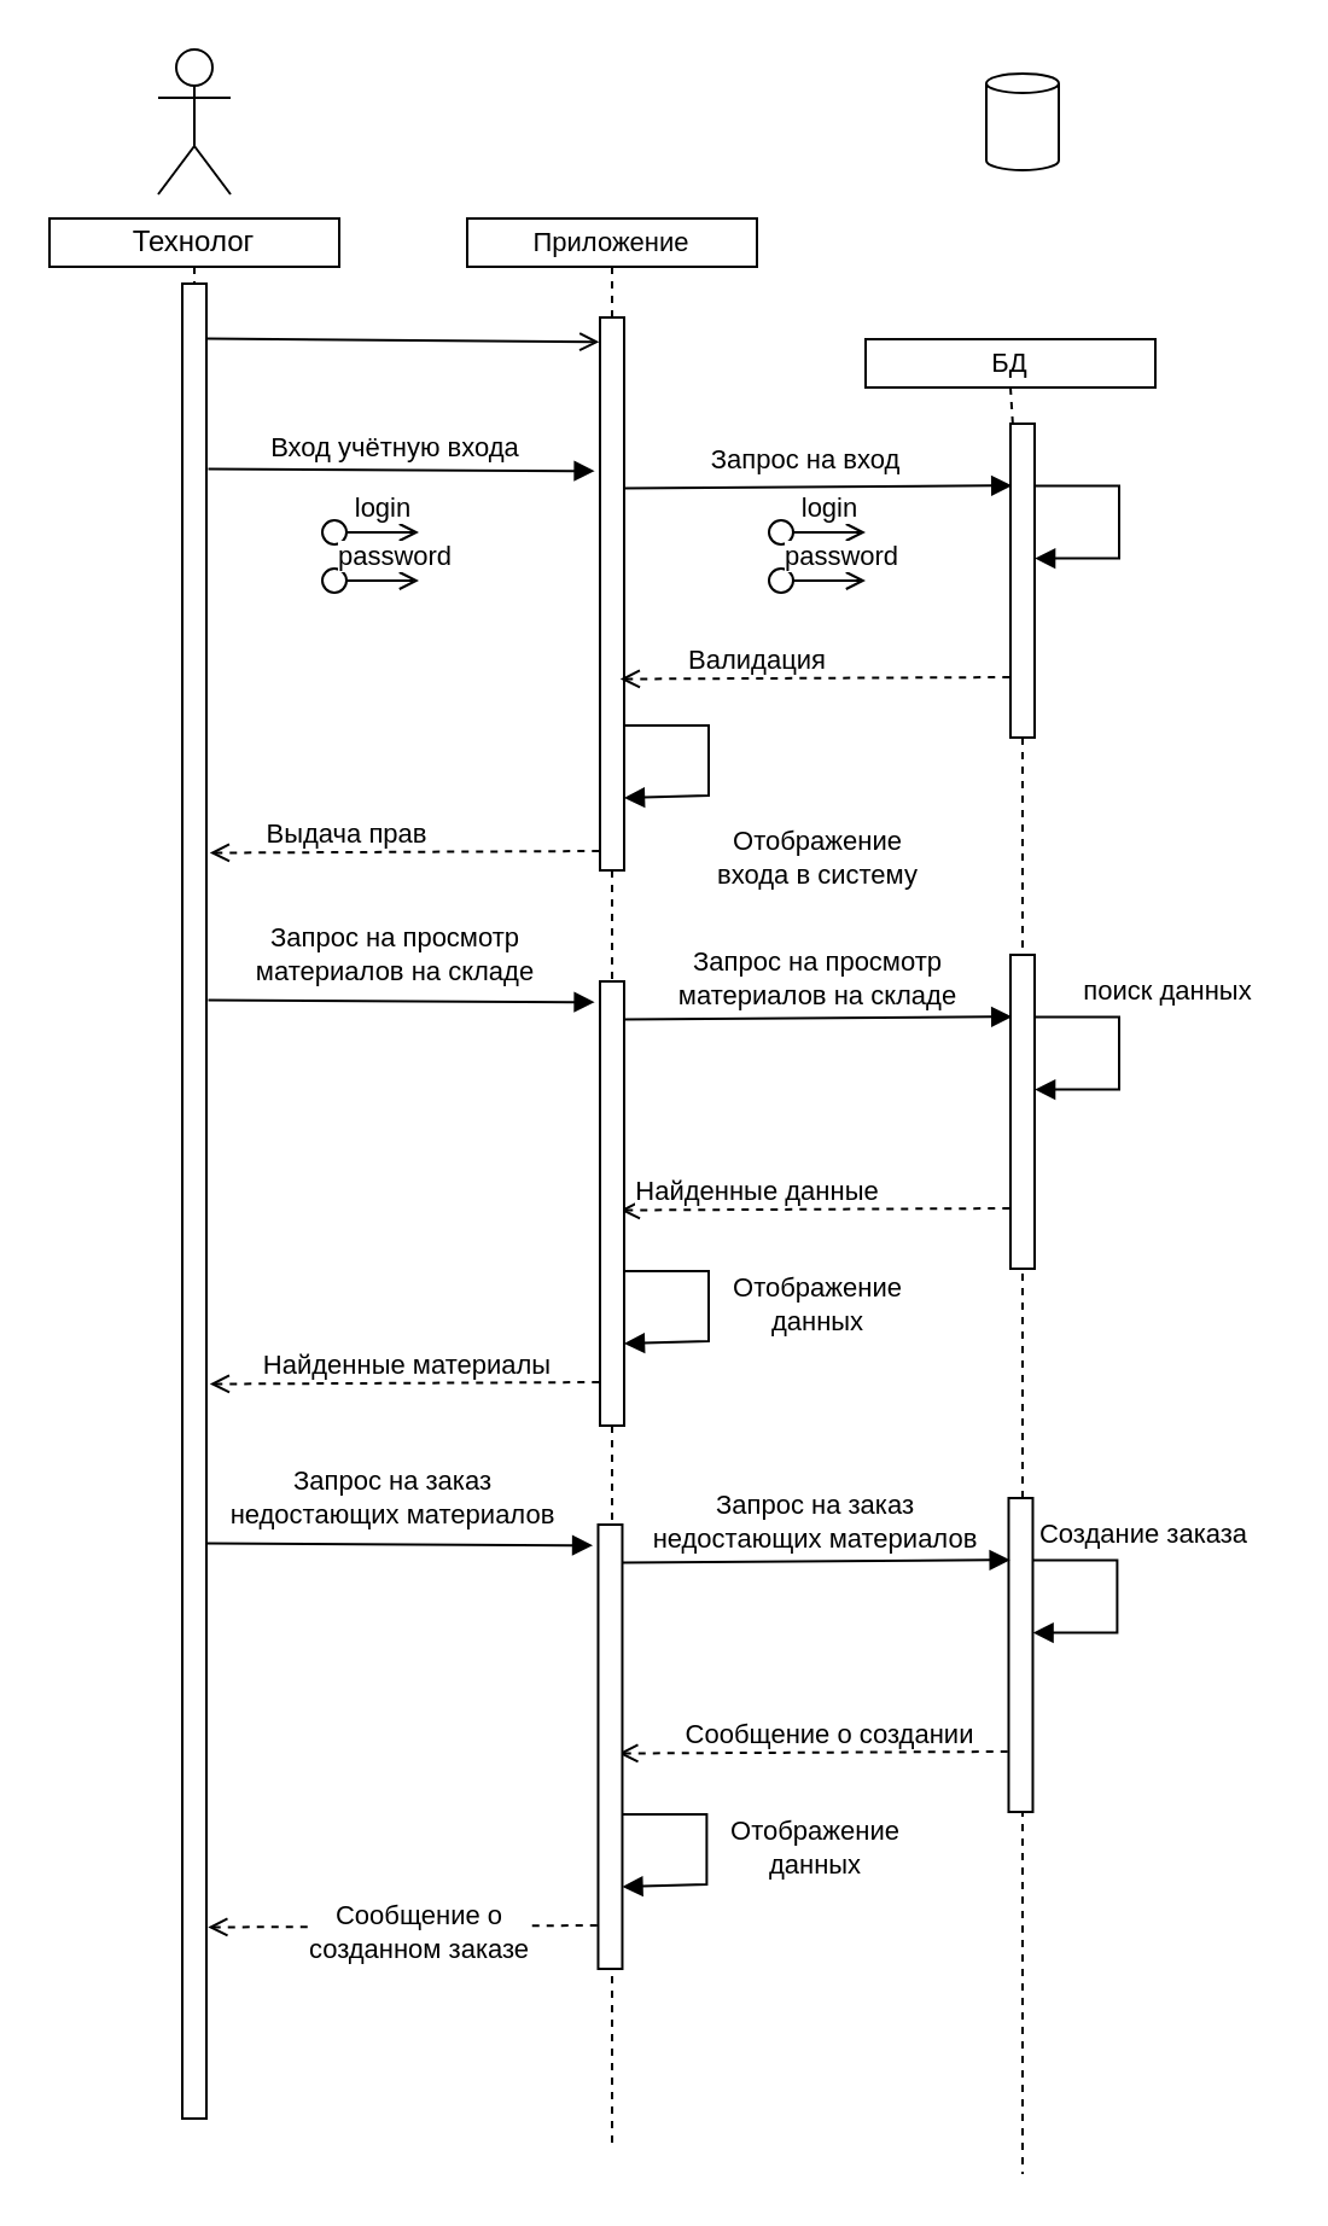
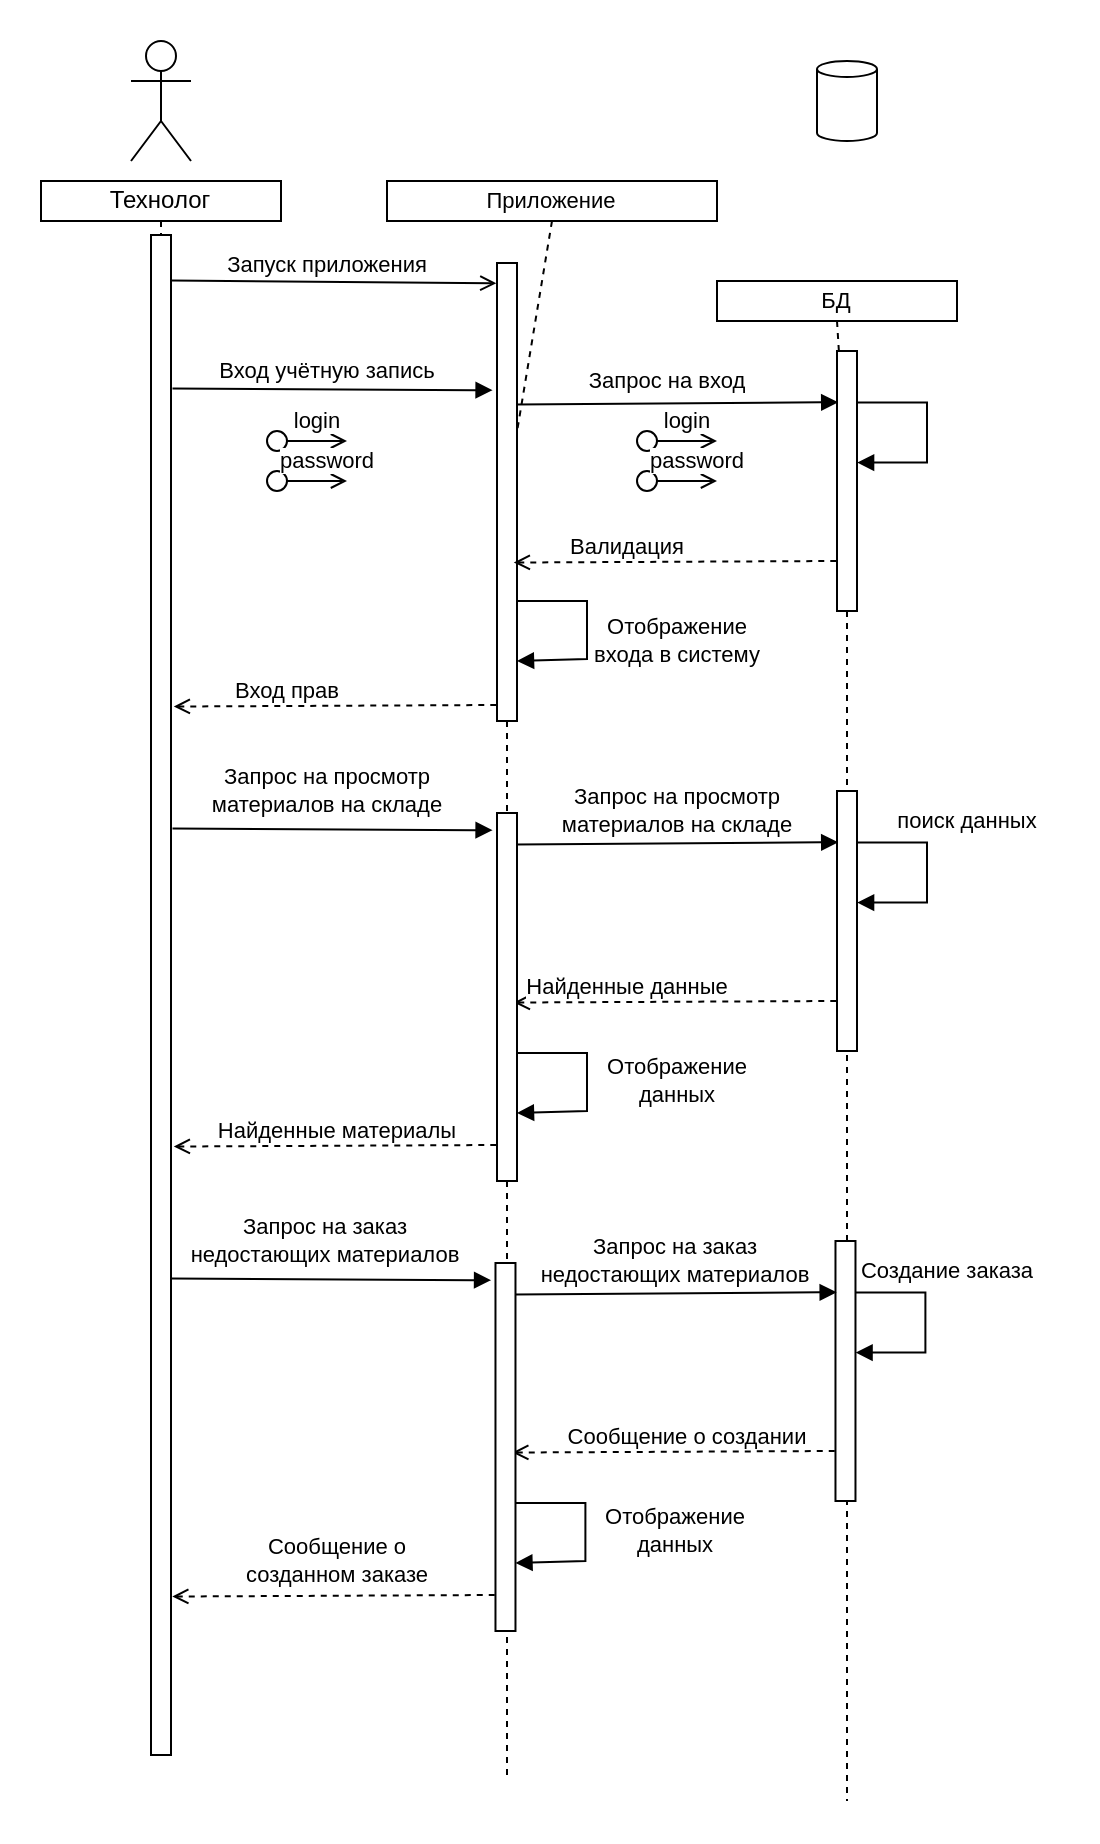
- <mxCell id="6" value="Приложение" style="rounded=0;whiteSpace=wrap;html=1;fontFamily=Helvetica;fontSize=11;fontColor=default;labelBackgroundColor=default;" vertex="1" parent="1"><mxGeometry x="193" y="90" width="120" height="20" as="geometry" /></mxCell>
+ <mxCell id="6" value="Приложение" style="rounded=0;whiteSpace=wrap;html=1;fontFamily=Helvetica;fontSize=11;fontColor=default;labelBackgroundColor=default;" vertex="1" parent="1"><mxGeometry x="193" y="90" width="165" height="20" as="geometry" /></mxCell>
+ <mxCell id="12" value="Запуск приложения" style="text;html=1;align=center;verticalAlign=middle;resizable=0;points=[];autosize=1;strokeColor=none;fillColor=none;fontFamily=Helvetica;fontSize=11;fontColor=default;labelBackgroundColor=default;" vertex="1" parent="1"><mxGeometry x="103" y="117" width="120" height="30" as="geometry" /></mxCell>
- <mxCell id="14" value="Вход учётную входа" style="text;html=1;align=center;verticalAlign=middle;resizable=0;points=[];autosize=1;strokeColor=none;fillColor=none;fontFamily=Helvetica;fontSize=11;fontColor=default;labelBackgroundColor=default;" vertex="1" parent="1"><mxGeometry x="98" y="170" width="130" height="30" as="geometry" /></mxCell>
+ <mxCell id="14" value="Вход учётную запись" style="text;html=1;align=center;verticalAlign=middle;resizable=0;points=[];autosize=1;strokeColor=none;fillColor=none;fontFamily=Helvetica;fontSize=11;fontColor=default;labelBackgroundColor=default;" vertex="1" parent="1"><mxGeometry x="98" y="170" width="130" height="30" as="geometry" /></mxCell>
- <mxCell id="37" value="Выдача прав" style="text;html=1;align=center;verticalAlign=middle;resizable=0;points=[];autosize=1;strokeColor=none;fillColor=none;fontFamily=Helvetica;fontSize=11;fontColor=default;labelBackgroundColor=default;" vertex="1" parent="1"><mxGeometry x="98" y="330" width="90" height="30" as="geometry" /></mxCell>
+ <mxCell id="37" value="Вход прав" style="text;html=1;align=center;verticalAlign=middle;resizable=0;points=[];autosize=1;strokeColor=none;fillColor=none;fontFamily=Helvetica;fontSize=11;fontColor=default;labelBackgroundColor=default;" vertex="1" parent="1"><mxGeometry x="98" y="330" width="90" height="30" as="geometry" /></mxCell>
- <mxCell id="35" value="Отображение &lt;br&gt;входа в систему" style="text;html=1;align=center;verticalAlign=middle;resizable=0;points=[];autosize=1;strokeColor=none;fillColor=none;fontFamily=Helvetica;fontSize=11;fontColor=default;labelBackgroundColor=default;" vertex="1" parent="1"><mxGeometry x="283" y="335" width="110" height="40" as="geometry" /></mxCell>
+ <mxCell id="35" value="Отображение &lt;br&gt;входа в систему" style="text;html=1;align=center;verticalAlign=middle;resizable=0;points=[];autosize=1;strokeColor=none;fillColor=none;fontFamily=Helvetica;fontSize=11;fontColor=default;labelBackgroundColor=default;" vertex="1" parent="1"><mxGeometry x="283" y="300" width="110" height="40" as="geometry" /></mxCell>
- <mxCell id="66" value="Сообщение о &lt;br&gt;созданном заказе" style="text;html=1;align=center;verticalAlign=middle;resizable=0;points=[];autosize=1;strokeColor=none;fillColor=none;fontFamily=Helvetica;fontSize=11;fontColor=default;labelBackgroundColor=default;" vertex="1" parent="1"><mxGeometry x="118" y="780" width="110" height="40" as="geometry" /></mxCell>
+ <mxCell id="66" value="Сообщение о &lt;br&gt;созданном заказе" style="text;html=1;align=center;verticalAlign=middle;resizable=0;points=[];autosize=1;strokeColor=none;fillColor=none;fontFamily=Helvetica;fontSize=11;fontColor=default;labelBackgroundColor=default;" vertex="1" parent="1"><mxGeometry x="113" y="760" width="110" height="40" as="geometry" /></mxCell>
